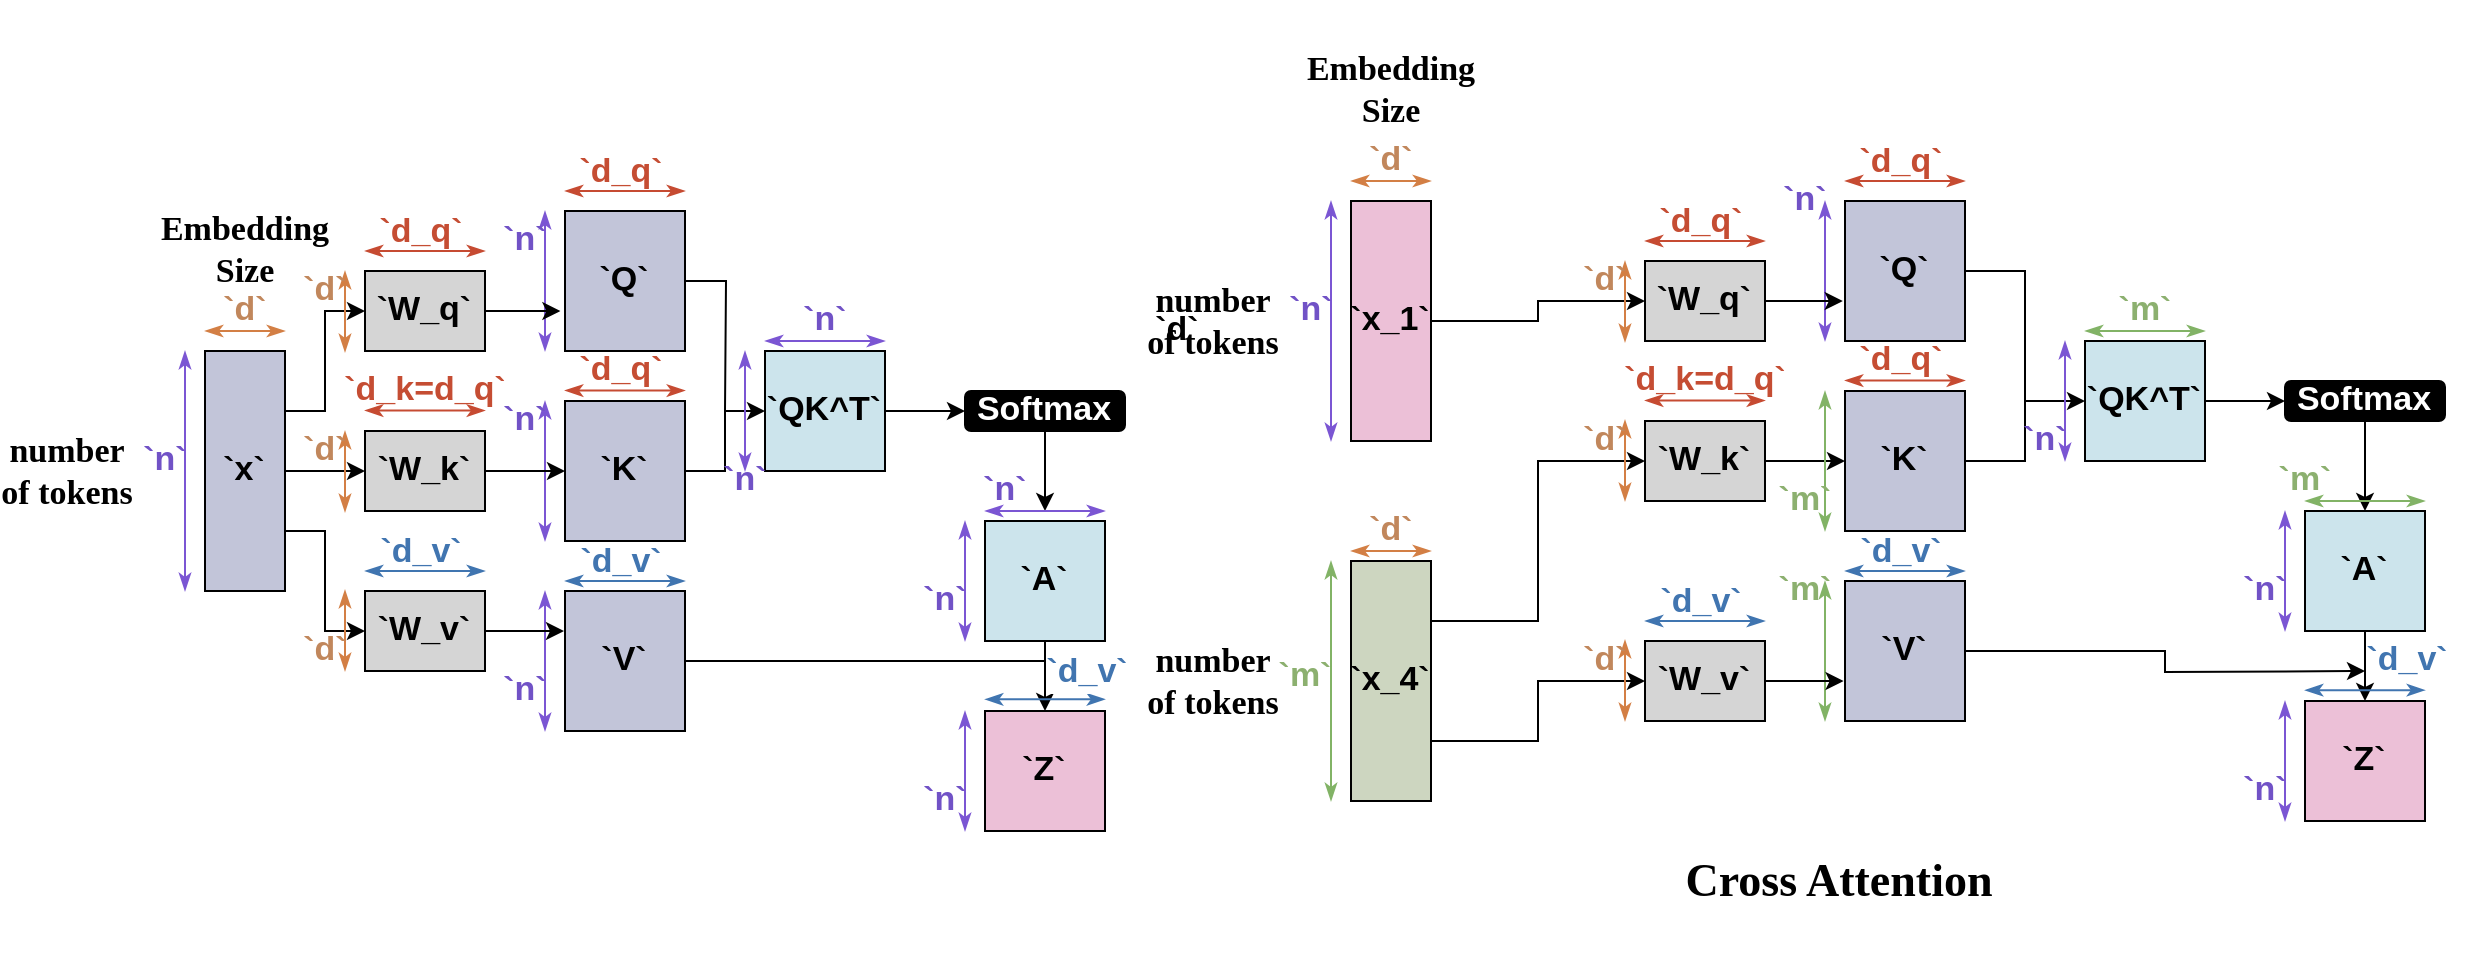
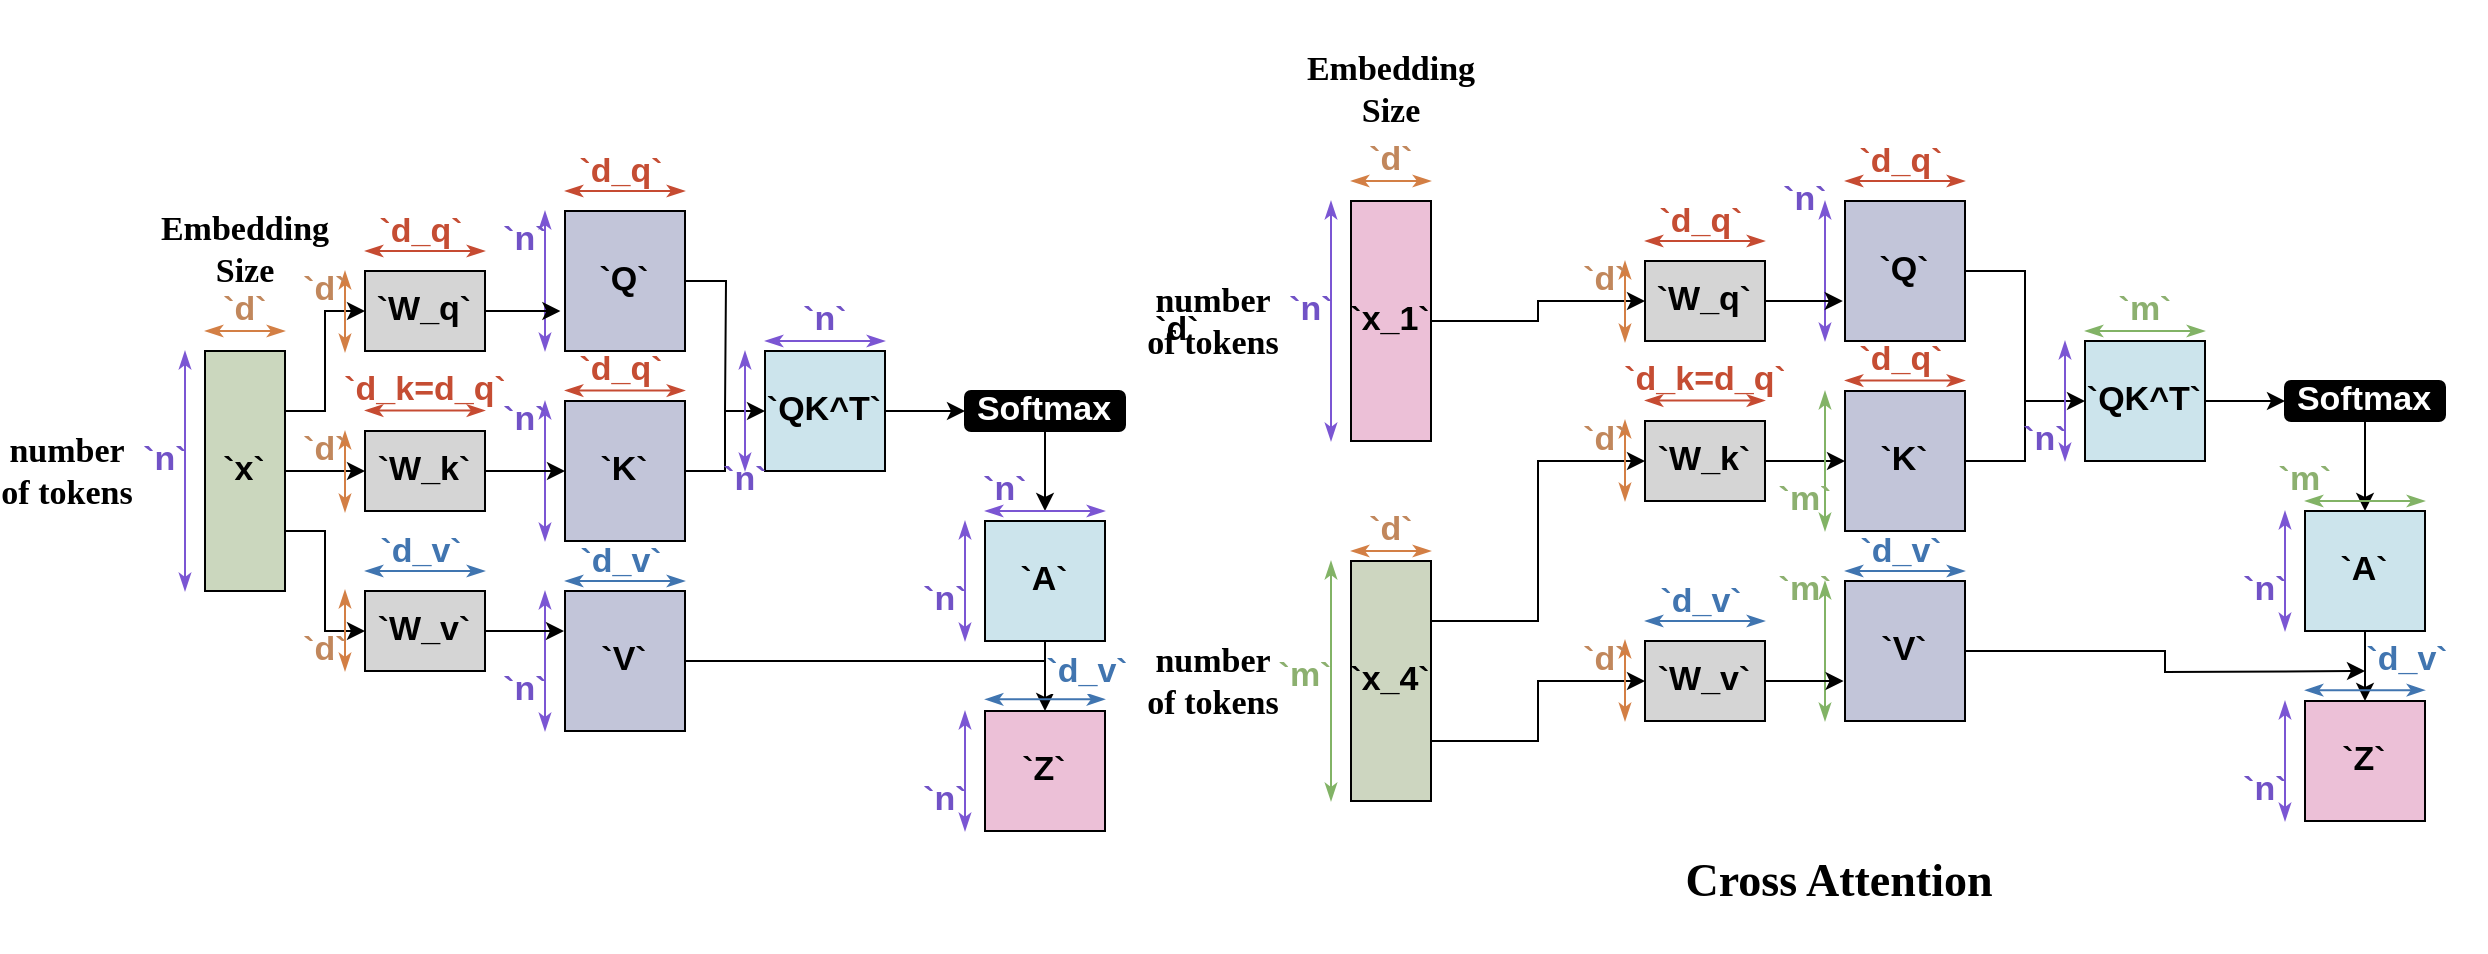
- <mxCell id="5" value="&lt;span style=&quot;font-size: 17px;&quot;&gt;`x`&lt;/span&gt;" style="rounded=0;whiteSpace=wrap;html=1;fillColor=#c2c5d9;fontSize=17;fontStyle=1;" parent="1" vertex="1"><mxGeometry x="60" y="175" width="40" height="120" as="geometry" /></mxCell>
+ <mxCell id="5" value="&lt;span style=&quot;font-size: 17px;&quot;&gt;`x`&lt;/span&gt;" style="rounded=0;whiteSpace=wrap;html=1;fillColor=#cbd7be;fontSize=17;fontStyle=1" parent="1" vertex="1"><mxGeometry x="60" y="175" width="40" height="120" as="geometry" /></mxCell>
